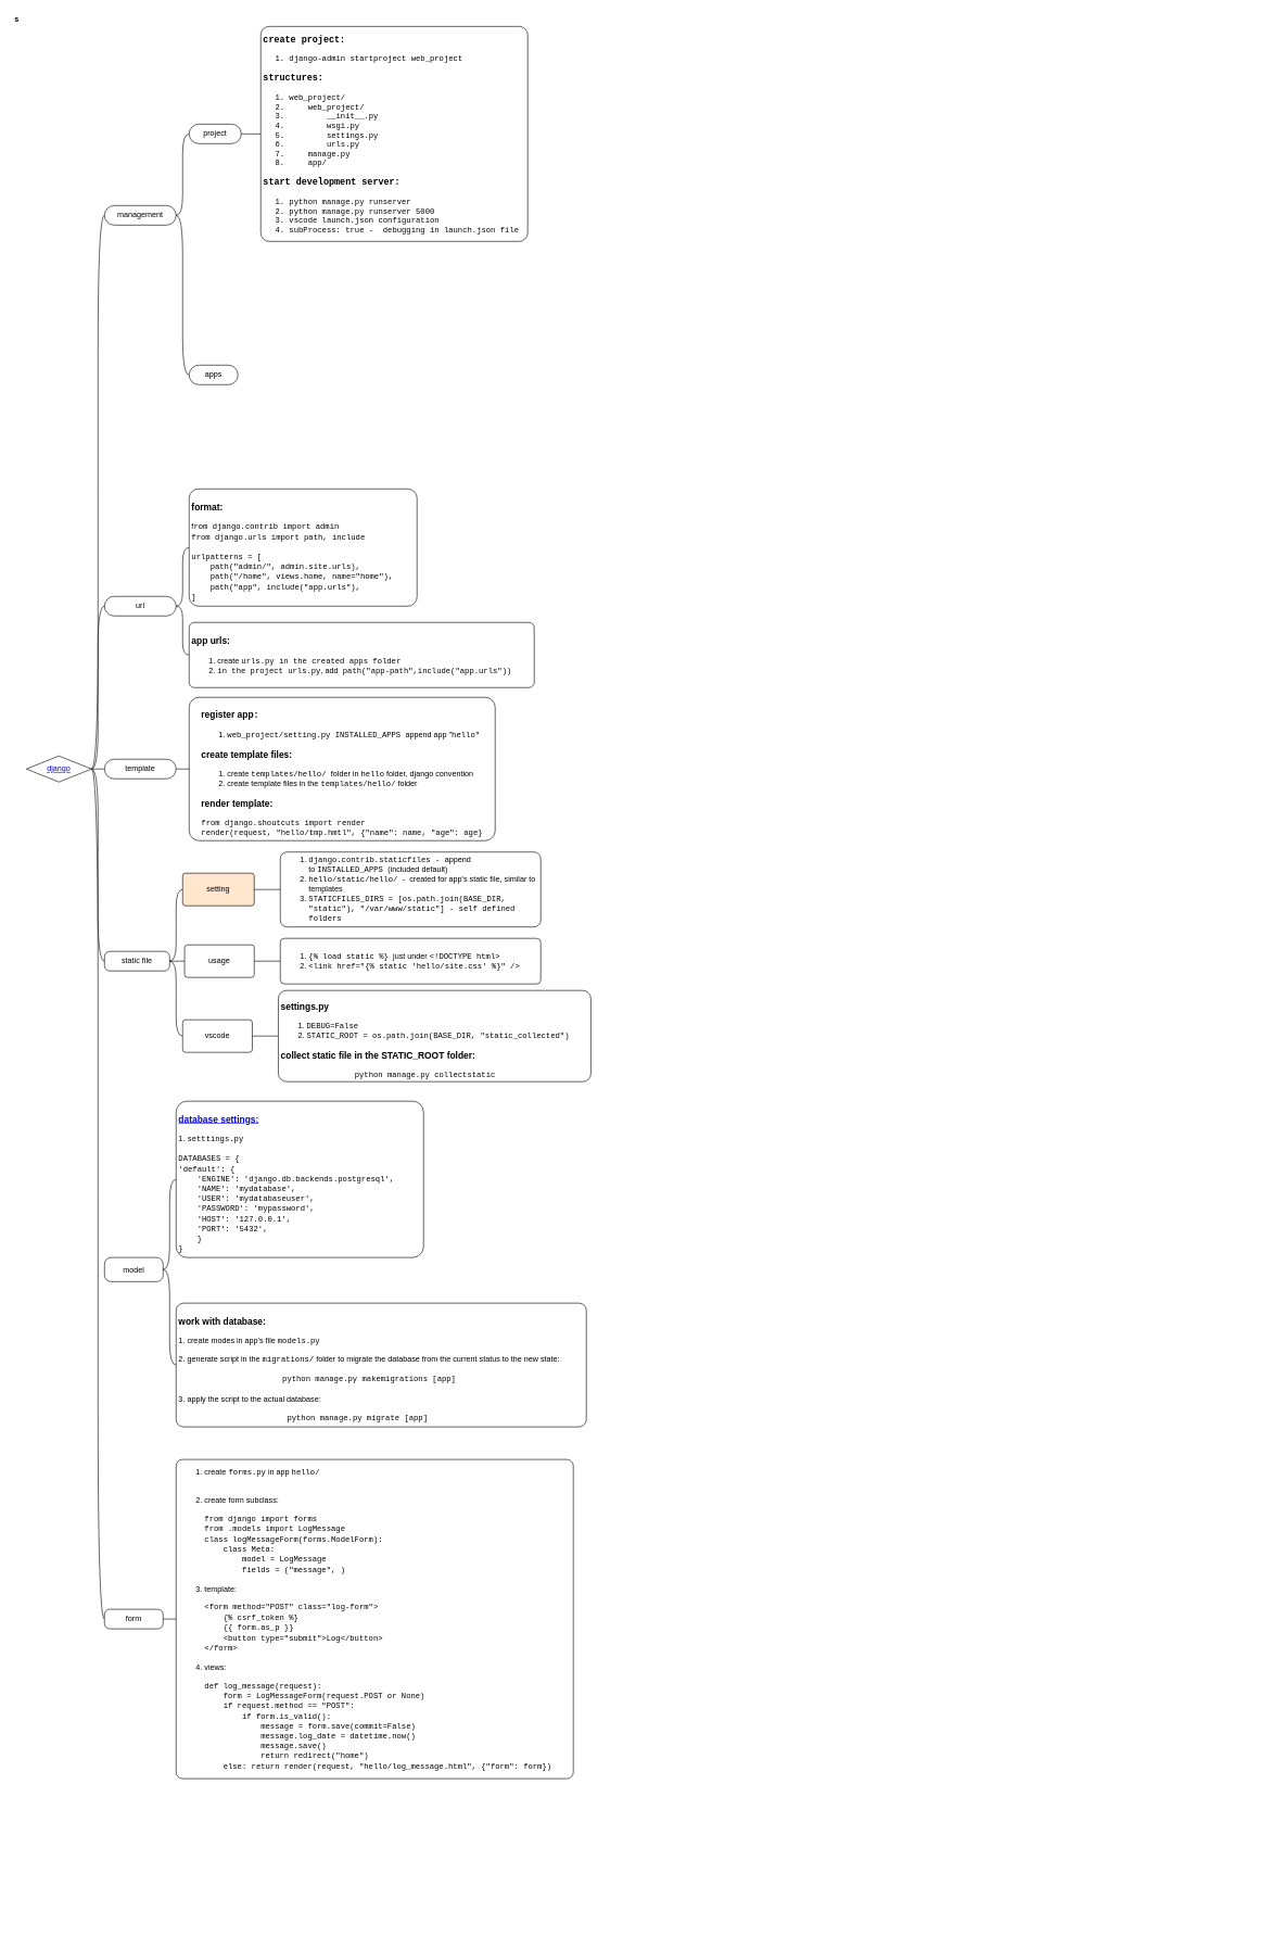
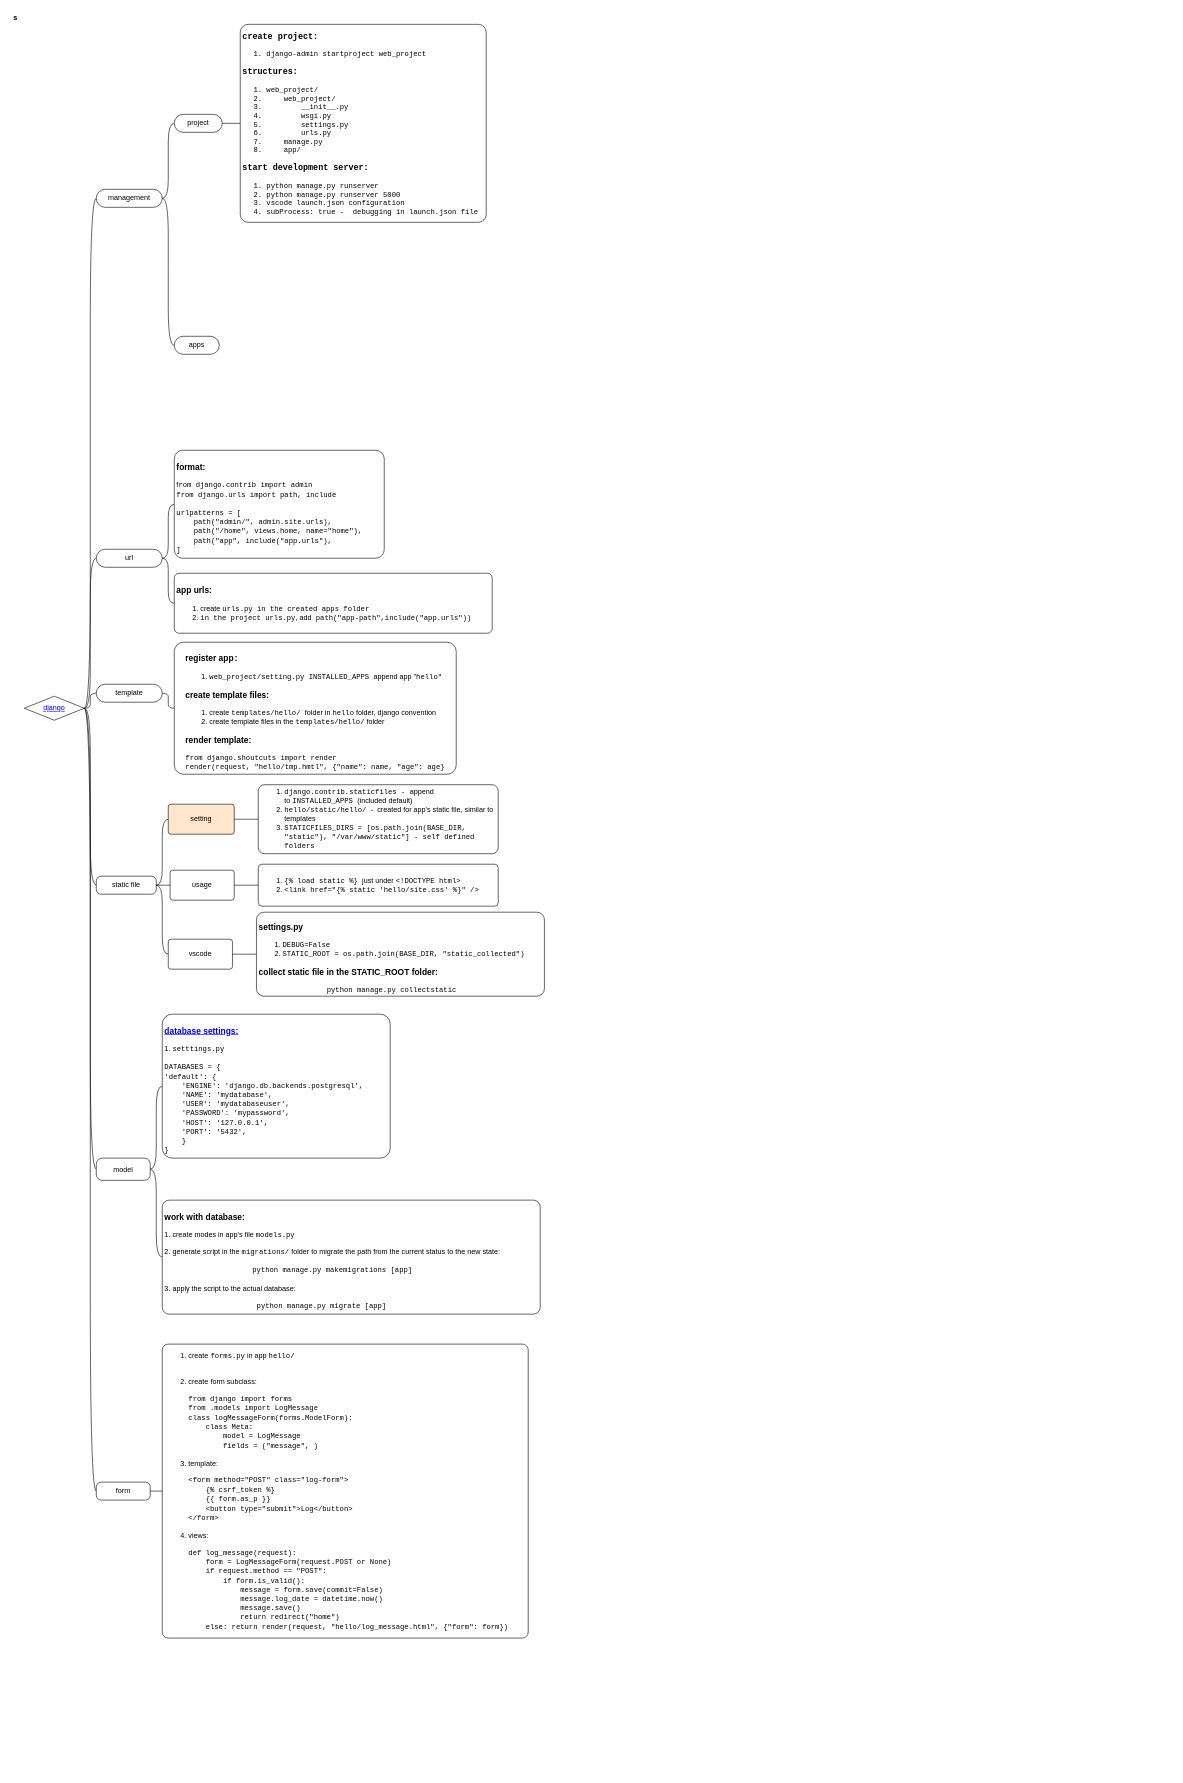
- <mxCell id="19" value="template" style="whiteSpace=wrap;html=1;rounded=1;arcSize=50;align=center;verticalAlign=middle;strokeWidth=1;autosize=1;spacing=4;treeFolding=1;treeMoving=1;newEdgeStyle={&quot;edgeStyle&quot;:&quot;entityRelationEdgeStyle&quot;,&quot;startArrow&quot;:&quot;none&quot;,&quot;endArrow&quot;:&quot;none&quot;,&quot;segment&quot;:10,&quot;curved&quot;:1};" parent="2" vertex="1"><mxGeometry x="140" y="1145" width="110" height="30" as="geometry" /></mxCell>
+ <mxCell id="19" value="template" style="whiteSpace=wrap;html=1;rounded=1;arcSize=50;align=center;verticalAlign=middle;strokeWidth=1;autosize=1;spacing=4;treeFolding=1;treeMoving=1;newEdgeStyle={&quot;edgeStyle&quot;:&quot;entityRelationEdgeStyle&quot;,&quot;startArrow&quot;:&quot;none&quot;,&quot;endArrow&quot;:&quot;none&quot;,&quot;segment&quot;:10,&quot;curved&quot;:1};" parent="2" vertex="1"><mxGeometry x="140" y="1120" width="110" height="30" as="geometry" /></mxCell>
+ <mxCell id="36" value="" style="edgeStyle=entityRelationEdgeStyle;startArrow=none;endArrow=none;segment=10;curved=1;" parent="2" source="4" target="37" edge="1"><mxGeometry relative="1" as="geometry"><mxPoint x="110" y="620" as="sourcePoint" /></mxGeometry></mxCell>
- <mxCell id="41" value="&lt;h3&gt;work with database:&lt;/h3&gt;1. create modes in app's file &lt;font face=&quot;Courier New&quot;&gt;models.py&lt;/font&gt;&lt;br&gt;&lt;br&gt;2. generate script in the &lt;font face=&quot;Courier New&quot;&gt;migrations/&lt;/font&gt;&amp;nbsp;folder to migrate the database from the current status to the new state:&lt;br&gt;&lt;br&gt;&lt;div style=&quot;text-align: center&quot;&gt;&lt;span style=&quot;font-family: &amp;#34;courier new&amp;#34;&quot;&gt;python manage.py makemigrations [app]&lt;/span&gt;&lt;/div&gt;&lt;div style=&quot;text-align: center&quot;&gt;&lt;span style=&quot;font-family: &amp;#34;courier new&amp;#34;&quot;&gt;&lt;br&gt;&lt;/span&gt;&lt;/div&gt;&lt;div&gt;3. apply the script to the actual database:&lt;/div&gt;&lt;div&gt;&lt;br&gt;&lt;/div&gt;&lt;div style=&quot;text-align: center&quot;&gt;&lt;font face=&quot;Courier New&quot;&gt;python manage.py migrate [app]&amp;nbsp; &amp;nbsp; &amp;nbsp;&lt;/font&gt;&lt;br&gt;&lt;/div&gt;" style="whiteSpace=wrap;html=1;rounded=1;arcSize=6;align=left;verticalAlign=middle;strokeWidth=1;autosize=1;spacing=4;treeFolding=1;treeMoving=1;newEdgeStyle={&quot;edgeStyle&quot;:&quot;entityRelationEdgeStyle&quot;,&quot;startArrow&quot;:&quot;none&quot;,&quot;endArrow&quot;:&quot;none&quot;,&quot;segment&quot;:10,&quot;curved&quot;:1};" parent="2" vertex="1"><mxGeometry x="250" y="1980" width="630" height="190" as="geometry" /></mxCell>
+ <mxCell id="41" value="&lt;h3&gt;work with database:&lt;/h3&gt;1. create modes in app's file &lt;font face=&quot;Courier New&quot;&gt;models.py&lt;/font&gt;&lt;br&gt;&lt;br&gt;2. generate script in the &lt;font face=&quot;Courier New&quot;&gt;migrations/&lt;/font&gt;&amp;nbsp;folder to migrate the path from the current status to the new state:&lt;br&gt;&lt;br&gt;&lt;div style=&quot;text-align: center&quot;&gt;&lt;span style=&quot;font-family: &amp;#34;courier new&amp;#34;&quot;&gt;python manage.py makemigrations [app]&lt;/span&gt;&lt;/div&gt;&lt;div style=&quot;text-align: center&quot;&gt;&lt;span style=&quot;font-family: &amp;#34;courier new&amp;#34;&quot;&gt;&lt;br&gt;&lt;/span&gt;&lt;/div&gt;&lt;div&gt;3. apply the script to the actual database:&lt;/div&gt;&lt;div&gt;&lt;br&gt;&lt;/div&gt;&lt;div style=&quot;text-align: center&quot;&gt;&lt;font face=&quot;Courier New&quot;&gt;python manage.py migrate [app]&amp;nbsp; &amp;nbsp; &amp;nbsp;&lt;/font&gt;&lt;br&gt;&lt;/div&gt;" style="whiteSpace=wrap;html=1;rounded=1;arcSize=6;align=left;verticalAlign=middle;strokeWidth=1;autosize=1;spacing=4;treeFolding=1;treeMoving=1;newEdgeStyle={&quot;edgeStyle&quot;:&quot;entityRelationEdgeStyle&quot;,&quot;startArrow&quot;:&quot;none&quot;,&quot;endArrow&quot;:&quot;none&quot;,&quot;segment&quot;:10,&quot;curved&quot;:1};" parent="2" vertex="1"><mxGeometry x="250" y="1980" width="630" height="190" as="geometry" /></mxCell>
